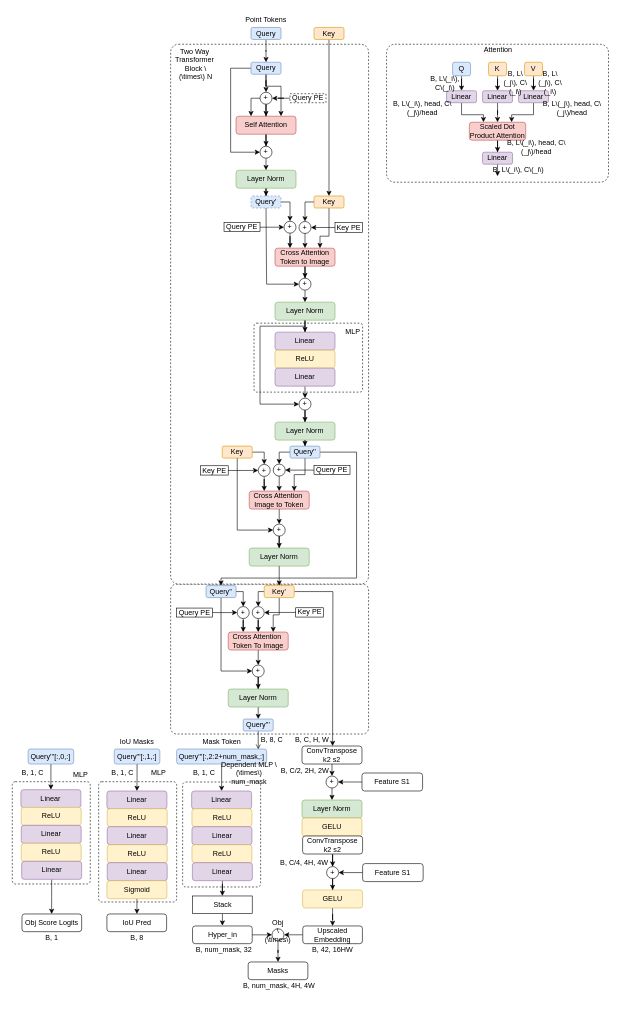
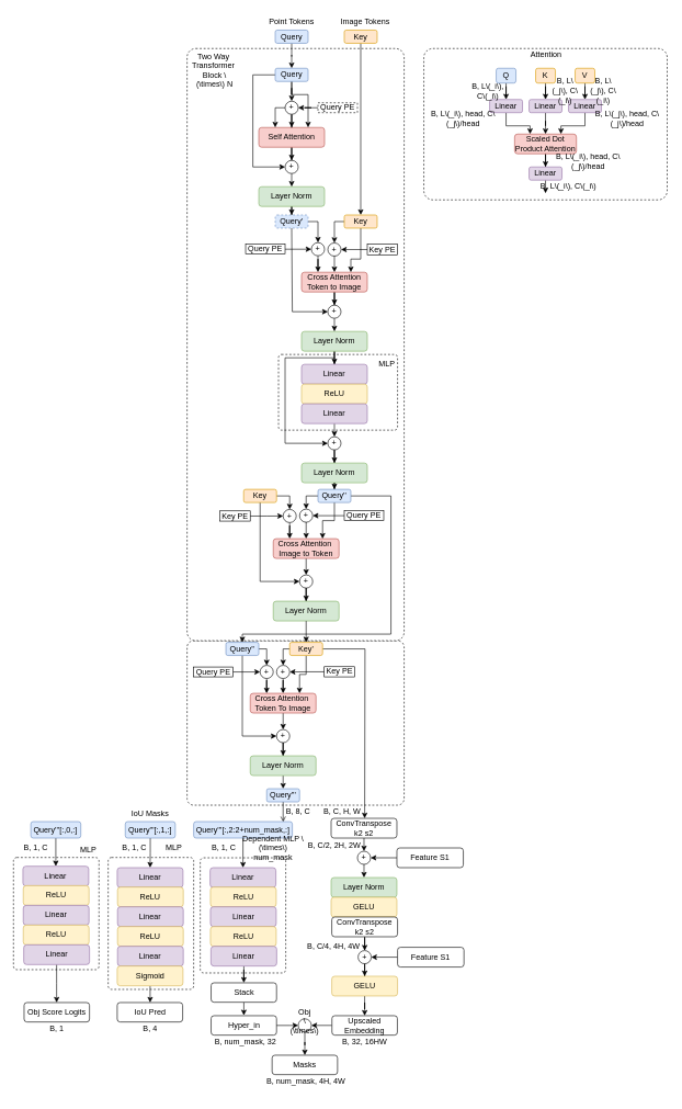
+ <mxCell id="105" value="Image Tokens" style="text;html=1;align=center;verticalAlign=middle;whiteSpace=wrap;rounded=0;" vertex="1" parent="1"><mxGeometry x="515" y="20" width="80" height="25" as="geometry" /></mxCell>
- <mxCell id="153" value="Mask Token" style="text;html=1;align=center;verticalAlign=middle;whiteSpace=wrap;rounded=0;" vertex="1" parent="1"><mxGeometry x="331.5" y="1228" width="75" height="15" as="geometry" /></mxCell>
- <mxCell id="163" value="Stack" style="whiteSpace=wrap;html=1;rounded=0;" vertex="1" parent="1"><mxGeometry x="320.5" y="1493" width="99.5" height="29.5" as="geometry" /></mxCell>
+ <mxCell id="163" value="Stack" style="rounded=1;whiteSpace=wrap;html=1;" vertex="1" parent="1"><mxGeometry x="320.5" y="1493" width="99.5" height="29.5" as="geometry" /></mxCell>
- <mxCell id="187" value="B, 8" style="text;html=1;align=center;verticalAlign=middle;whiteSpace=wrap;rounded=0;" vertex="1" parent="1"><mxGeometry x="197.5" y="1547.75" width="60" height="30" as="geometry" /></mxCell>
+ <mxCell id="187" value="B, 4" style="text;html=1;align=center;verticalAlign=middle;whiteSpace=wrap;rounded=0;" vertex="1" parent="1"><mxGeometry x="197.5" y="1547.75" width="60" height="30" as="geometry" /></mxCell>
- <mxCell id="168" value="B, 42, 16HW" style="text;html=1;align=center;verticalAlign=middle;whiteSpace=wrap;rounded=0;" vertex="1" parent="1"><mxGeometry x="504.25" y="1567.75" width="100" height="30" as="geometry" /></mxCell>
+ <mxCell id="168" value="B, 32, 16HW" style="text;html=1;align=center;verticalAlign=middle;whiteSpace=wrap;rounded=0;" vertex="1" parent="1"><mxGeometry x="504.25" y="1567.75" width="100" height="30" as="geometry" /></mxCell>
